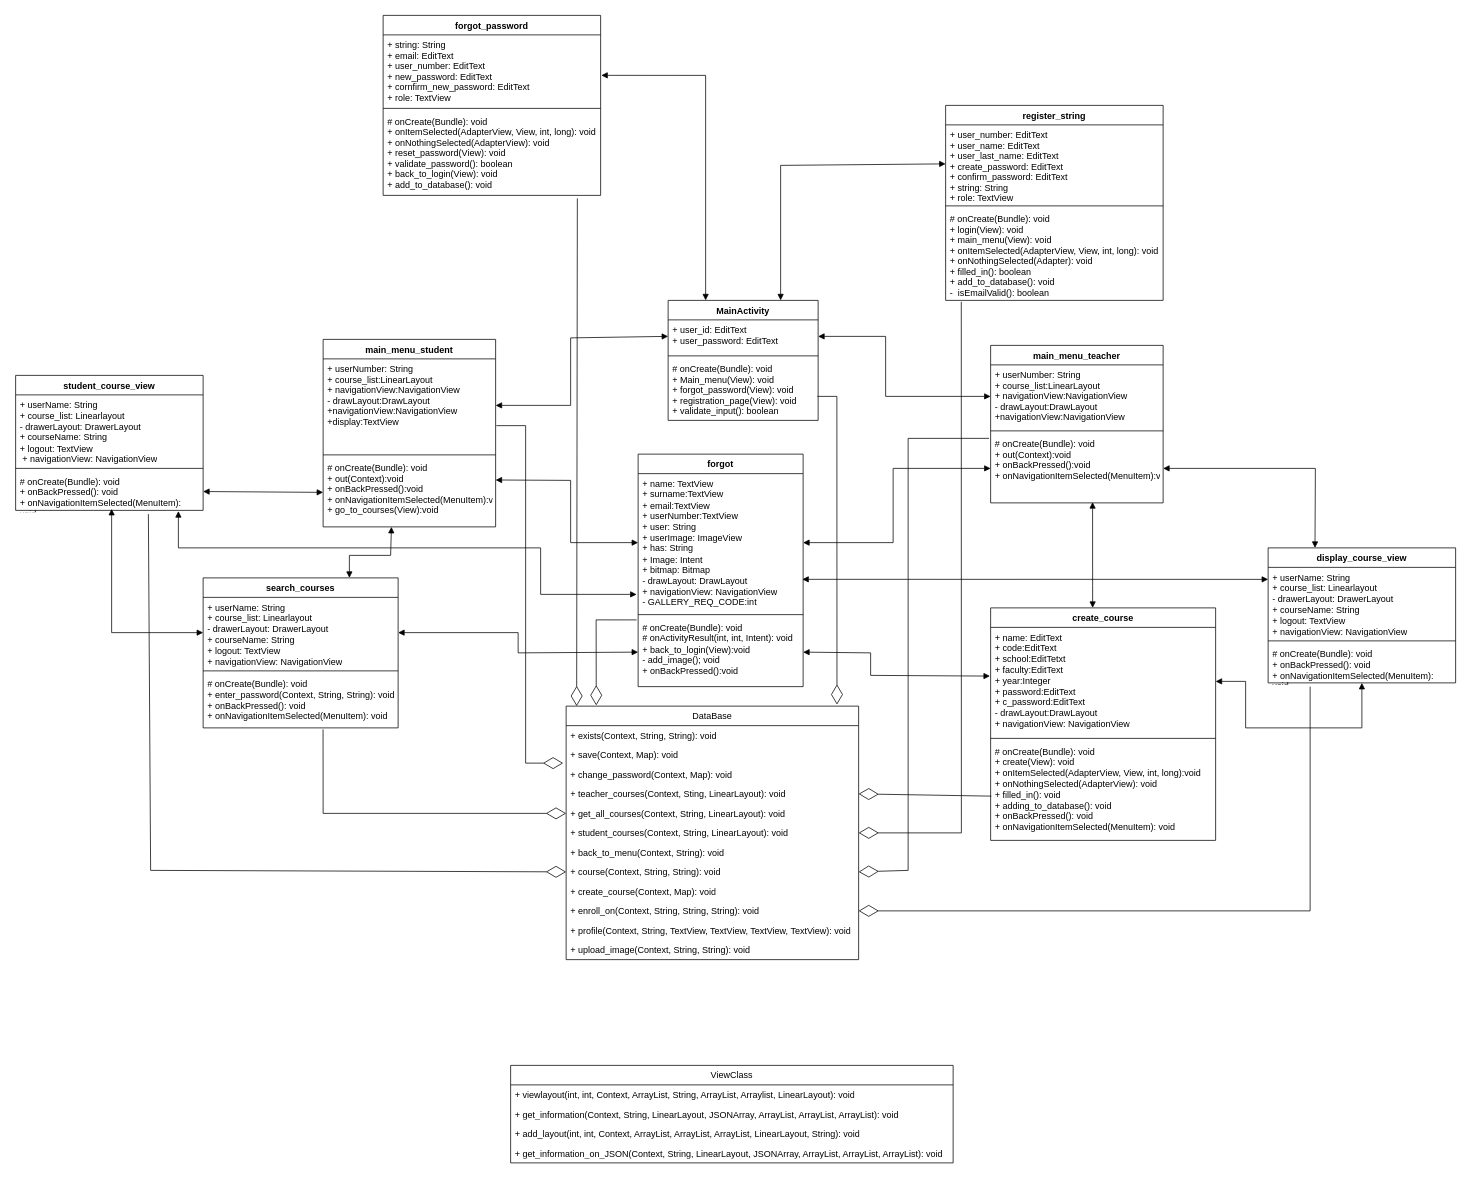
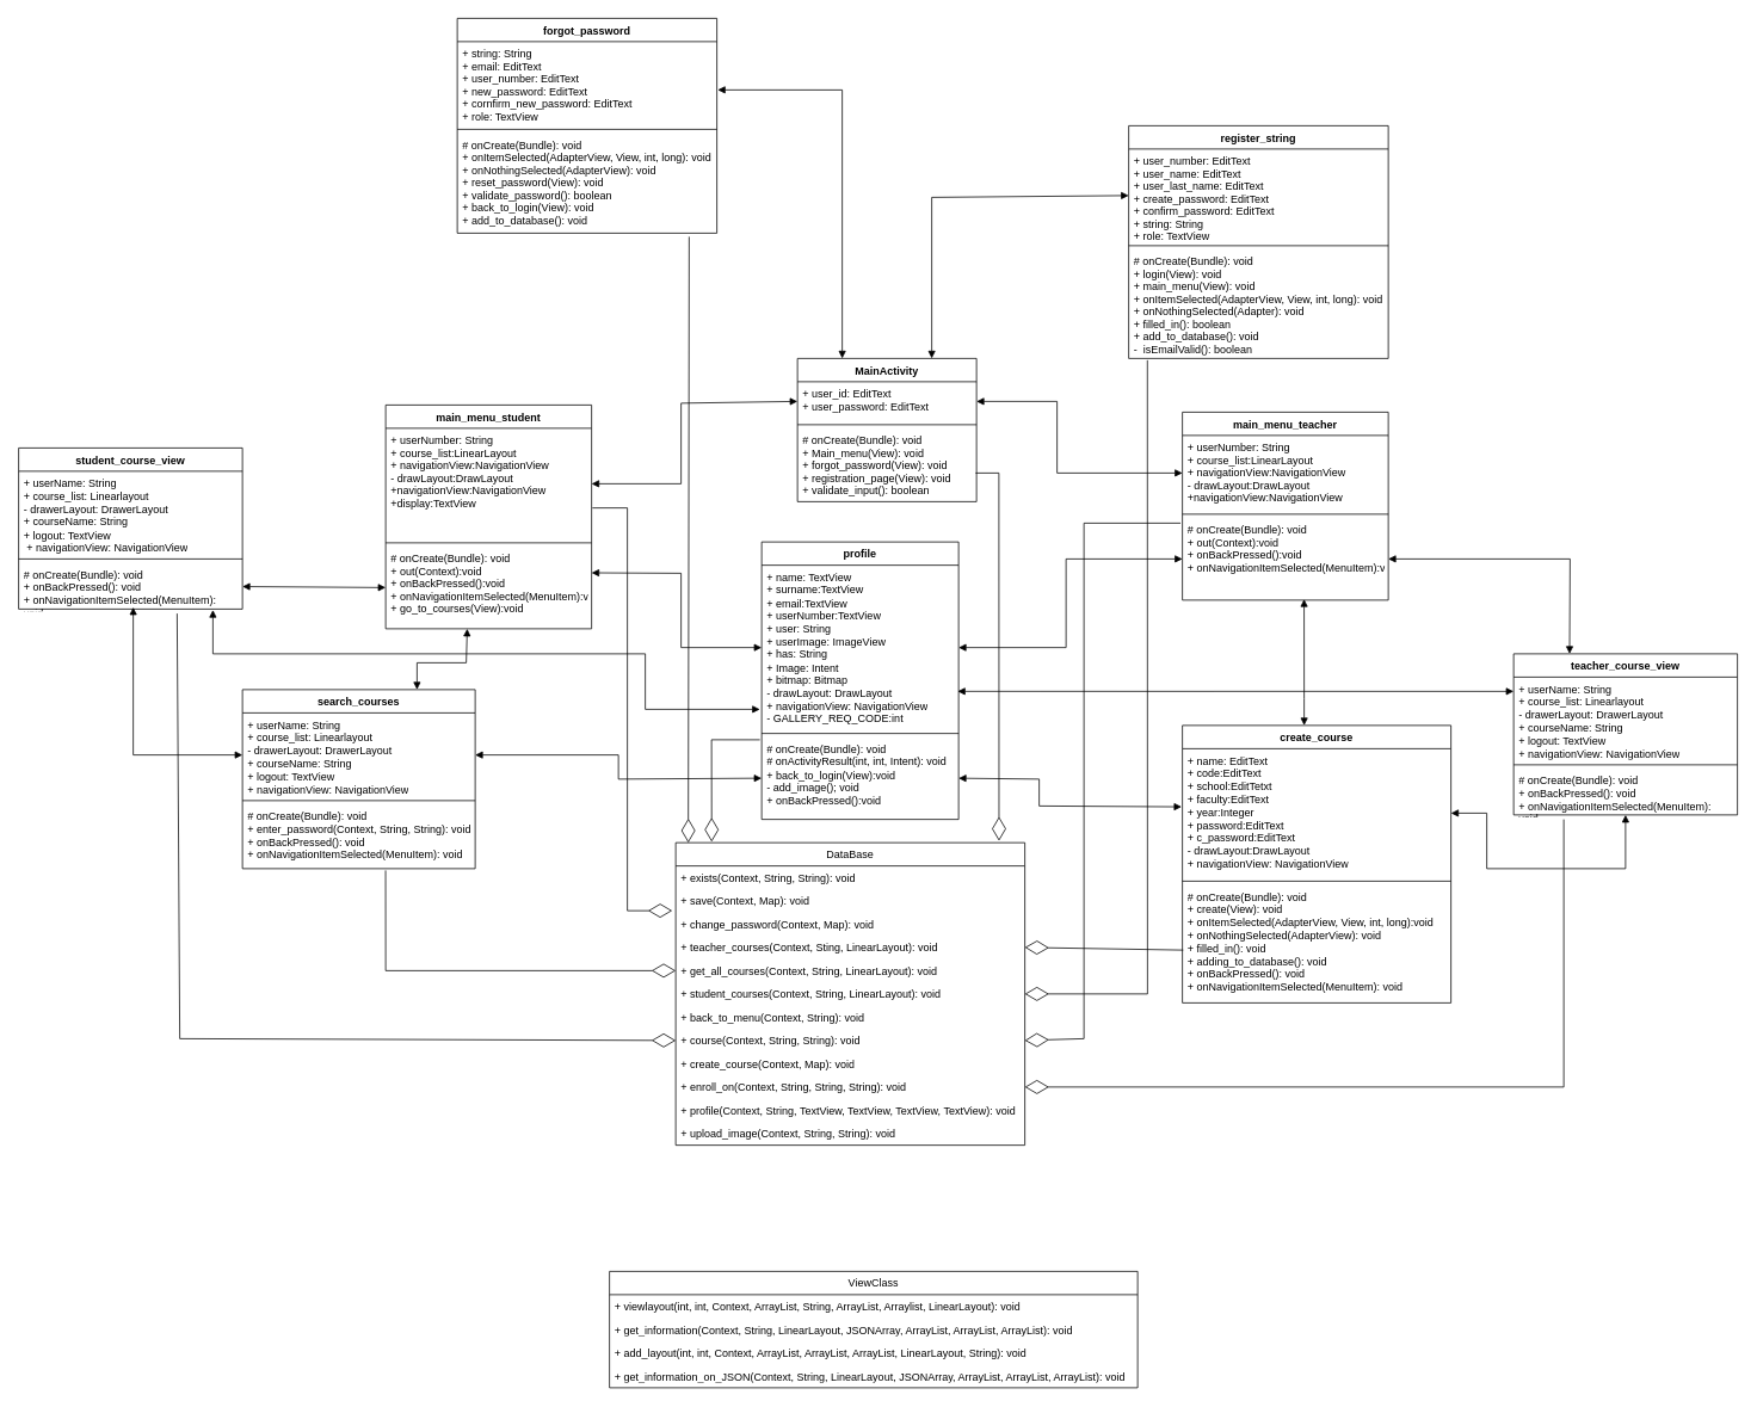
- <mxCell id="40" value="forgot" style="swimlane;fontStyle=1;align=center;verticalAlign=top;childLayout=stackLayout;horizontal=1;startSize=26;horizontalStack=0;resizeParent=1;resizeParentMax=0;resizeLast=0;collapsible=1;marginBottom=0;whiteSpace=wrap;html=1;" parent="1" vertex="1"><mxGeometry x="850" y="605" width="220" height="310" as="geometry" /></mxCell>
+ <mxCell id="40" value="profile" style="swimlane;fontStyle=1;align=center;verticalAlign=top;childLayout=stackLayout;horizontal=1;startSize=26;horizontalStack=0;resizeParent=1;resizeParentMax=0;resizeLast=0;collapsible=1;marginBottom=0;whiteSpace=wrap;html=1;" parent="1" vertex="1"><mxGeometry x="850" y="605" width="220" height="310" as="geometry" /></mxCell>
- <mxCell id="56" value="display_course_view" style="swimlane;fontStyle=1;align=center;verticalAlign=top;childLayout=stackLayout;horizontal=1;startSize=26;horizontalStack=0;resizeParent=1;resizeParentMax=0;resizeLast=0;collapsible=1;marginBottom=0;whiteSpace=wrap;html=1;" vertex="1" parent="1"><mxGeometry x="1690" y="730" width="250" height="180" as="geometry" /></mxCell>
+ <mxCell id="56" value="teacher_course_view" style="swimlane;fontStyle=1;align=center;verticalAlign=top;childLayout=stackLayout;horizontal=1;startSize=26;horizontalStack=0;resizeParent=1;resizeParentMax=0;resizeLast=0;collapsible=1;marginBottom=0;whiteSpace=wrap;html=1;" vertex="1" parent="1"><mxGeometry x="1690" y="730" width="250" height="180" as="geometry" /></mxCell>
